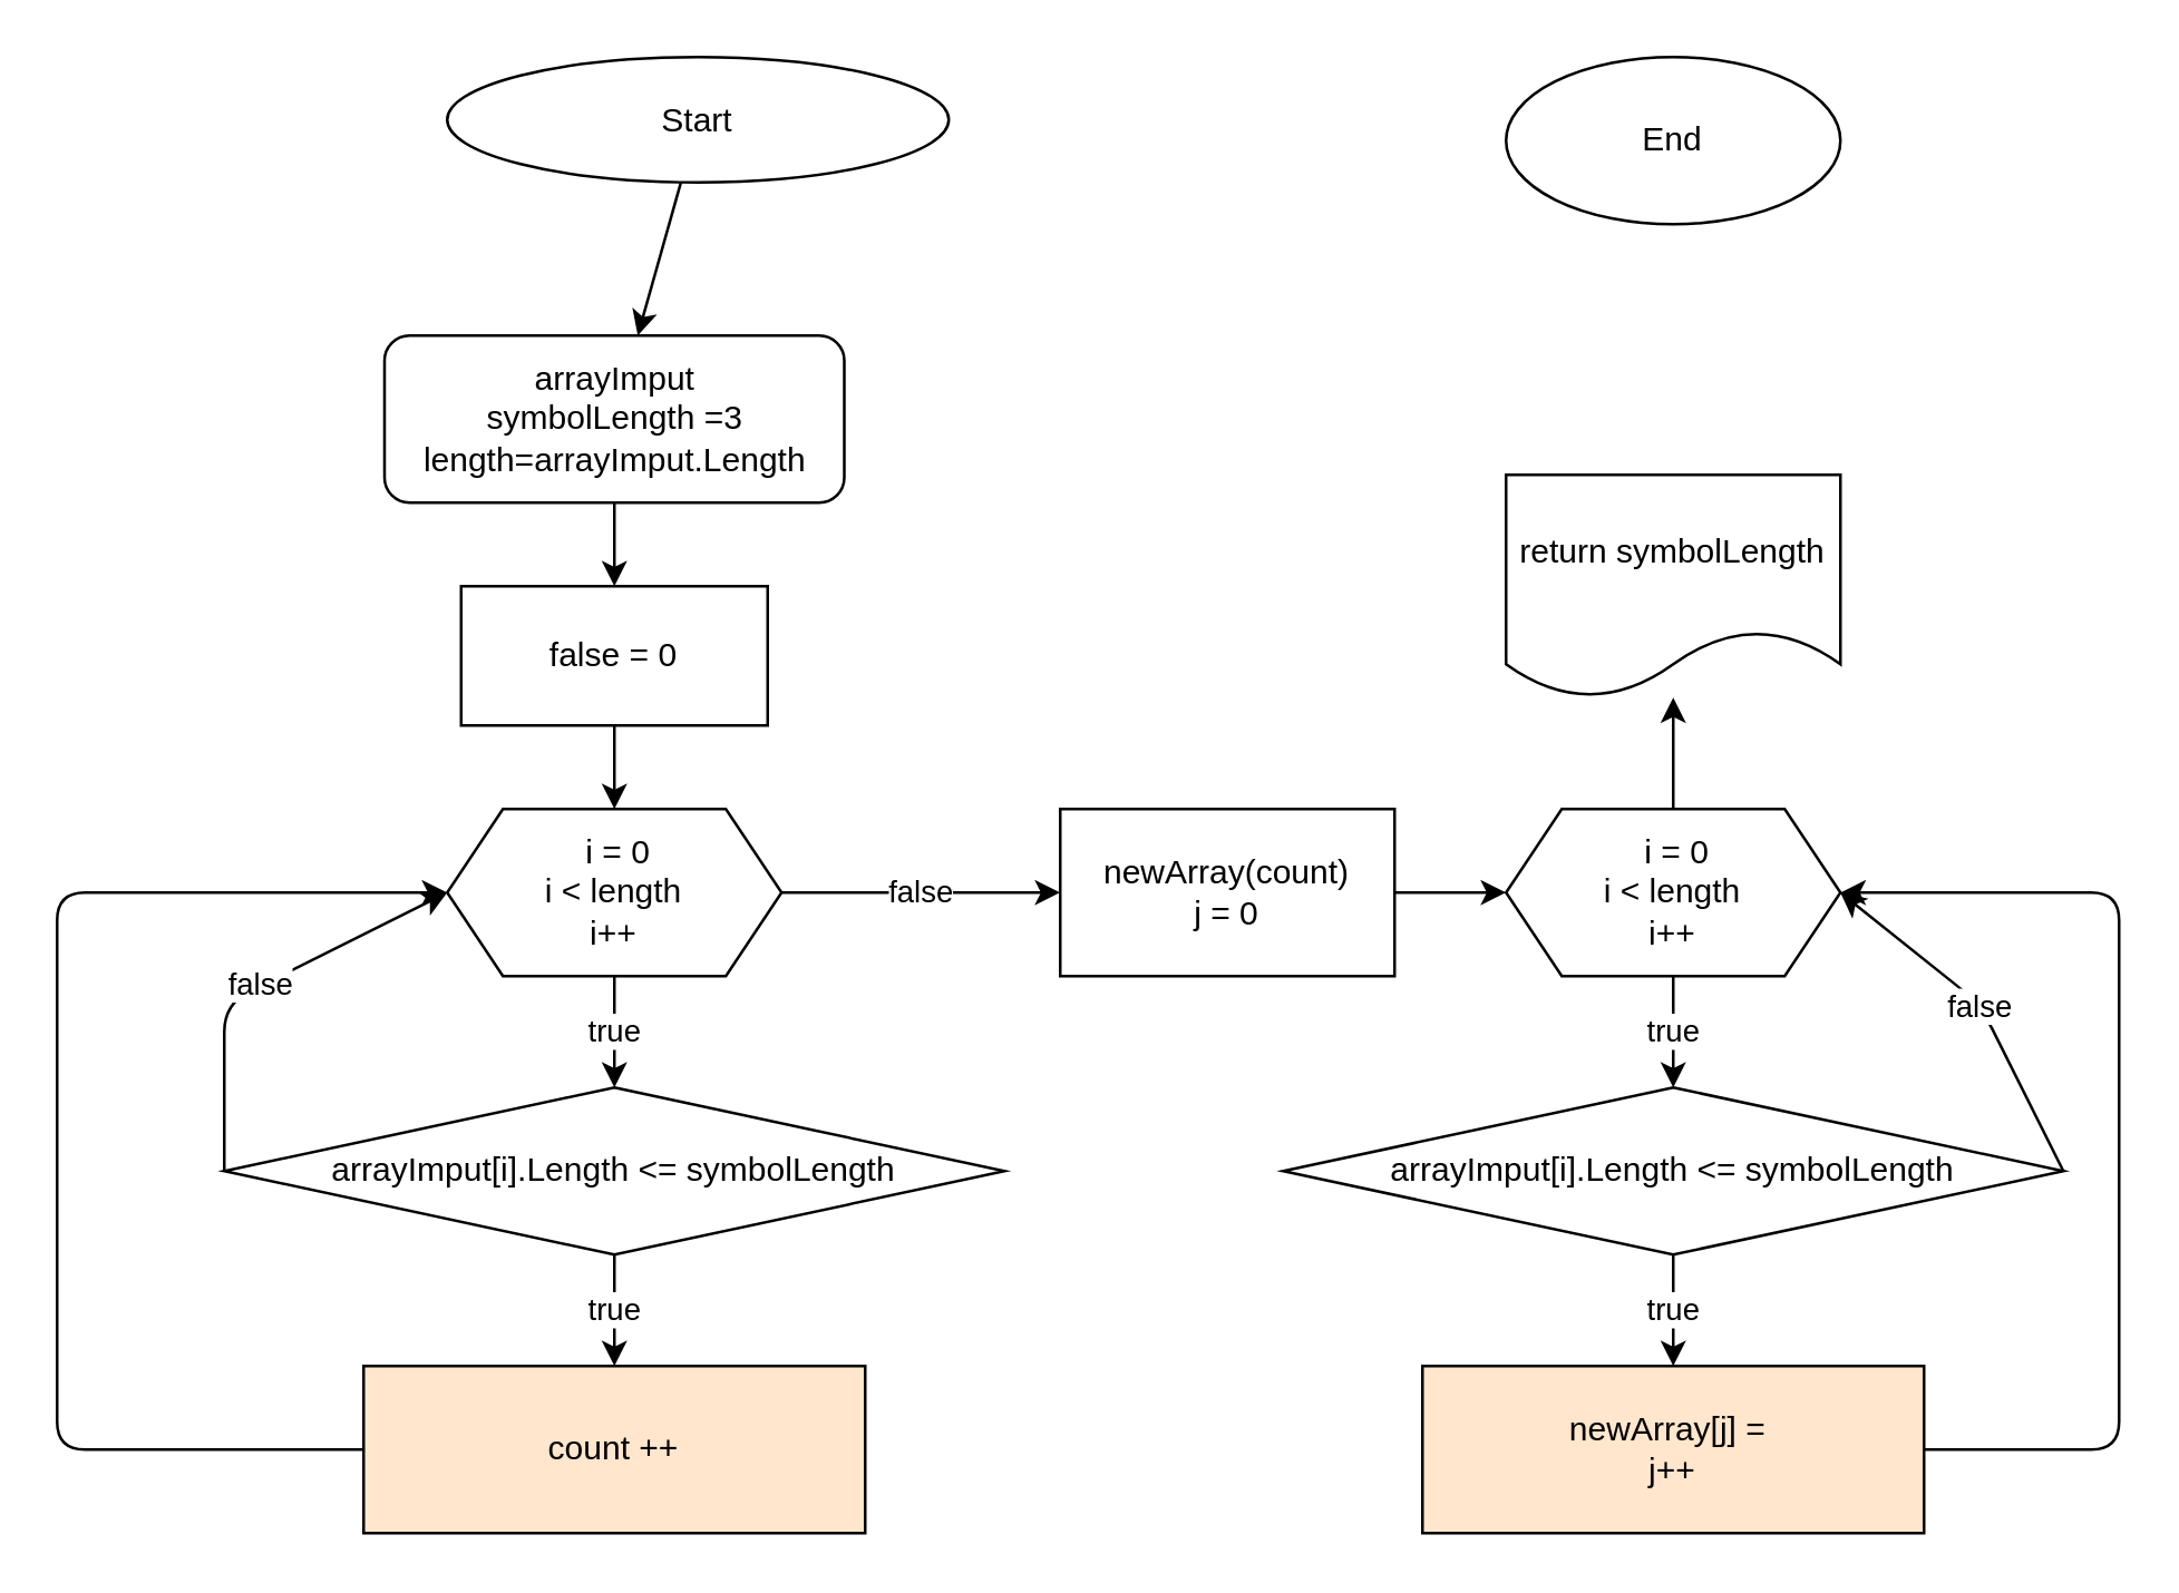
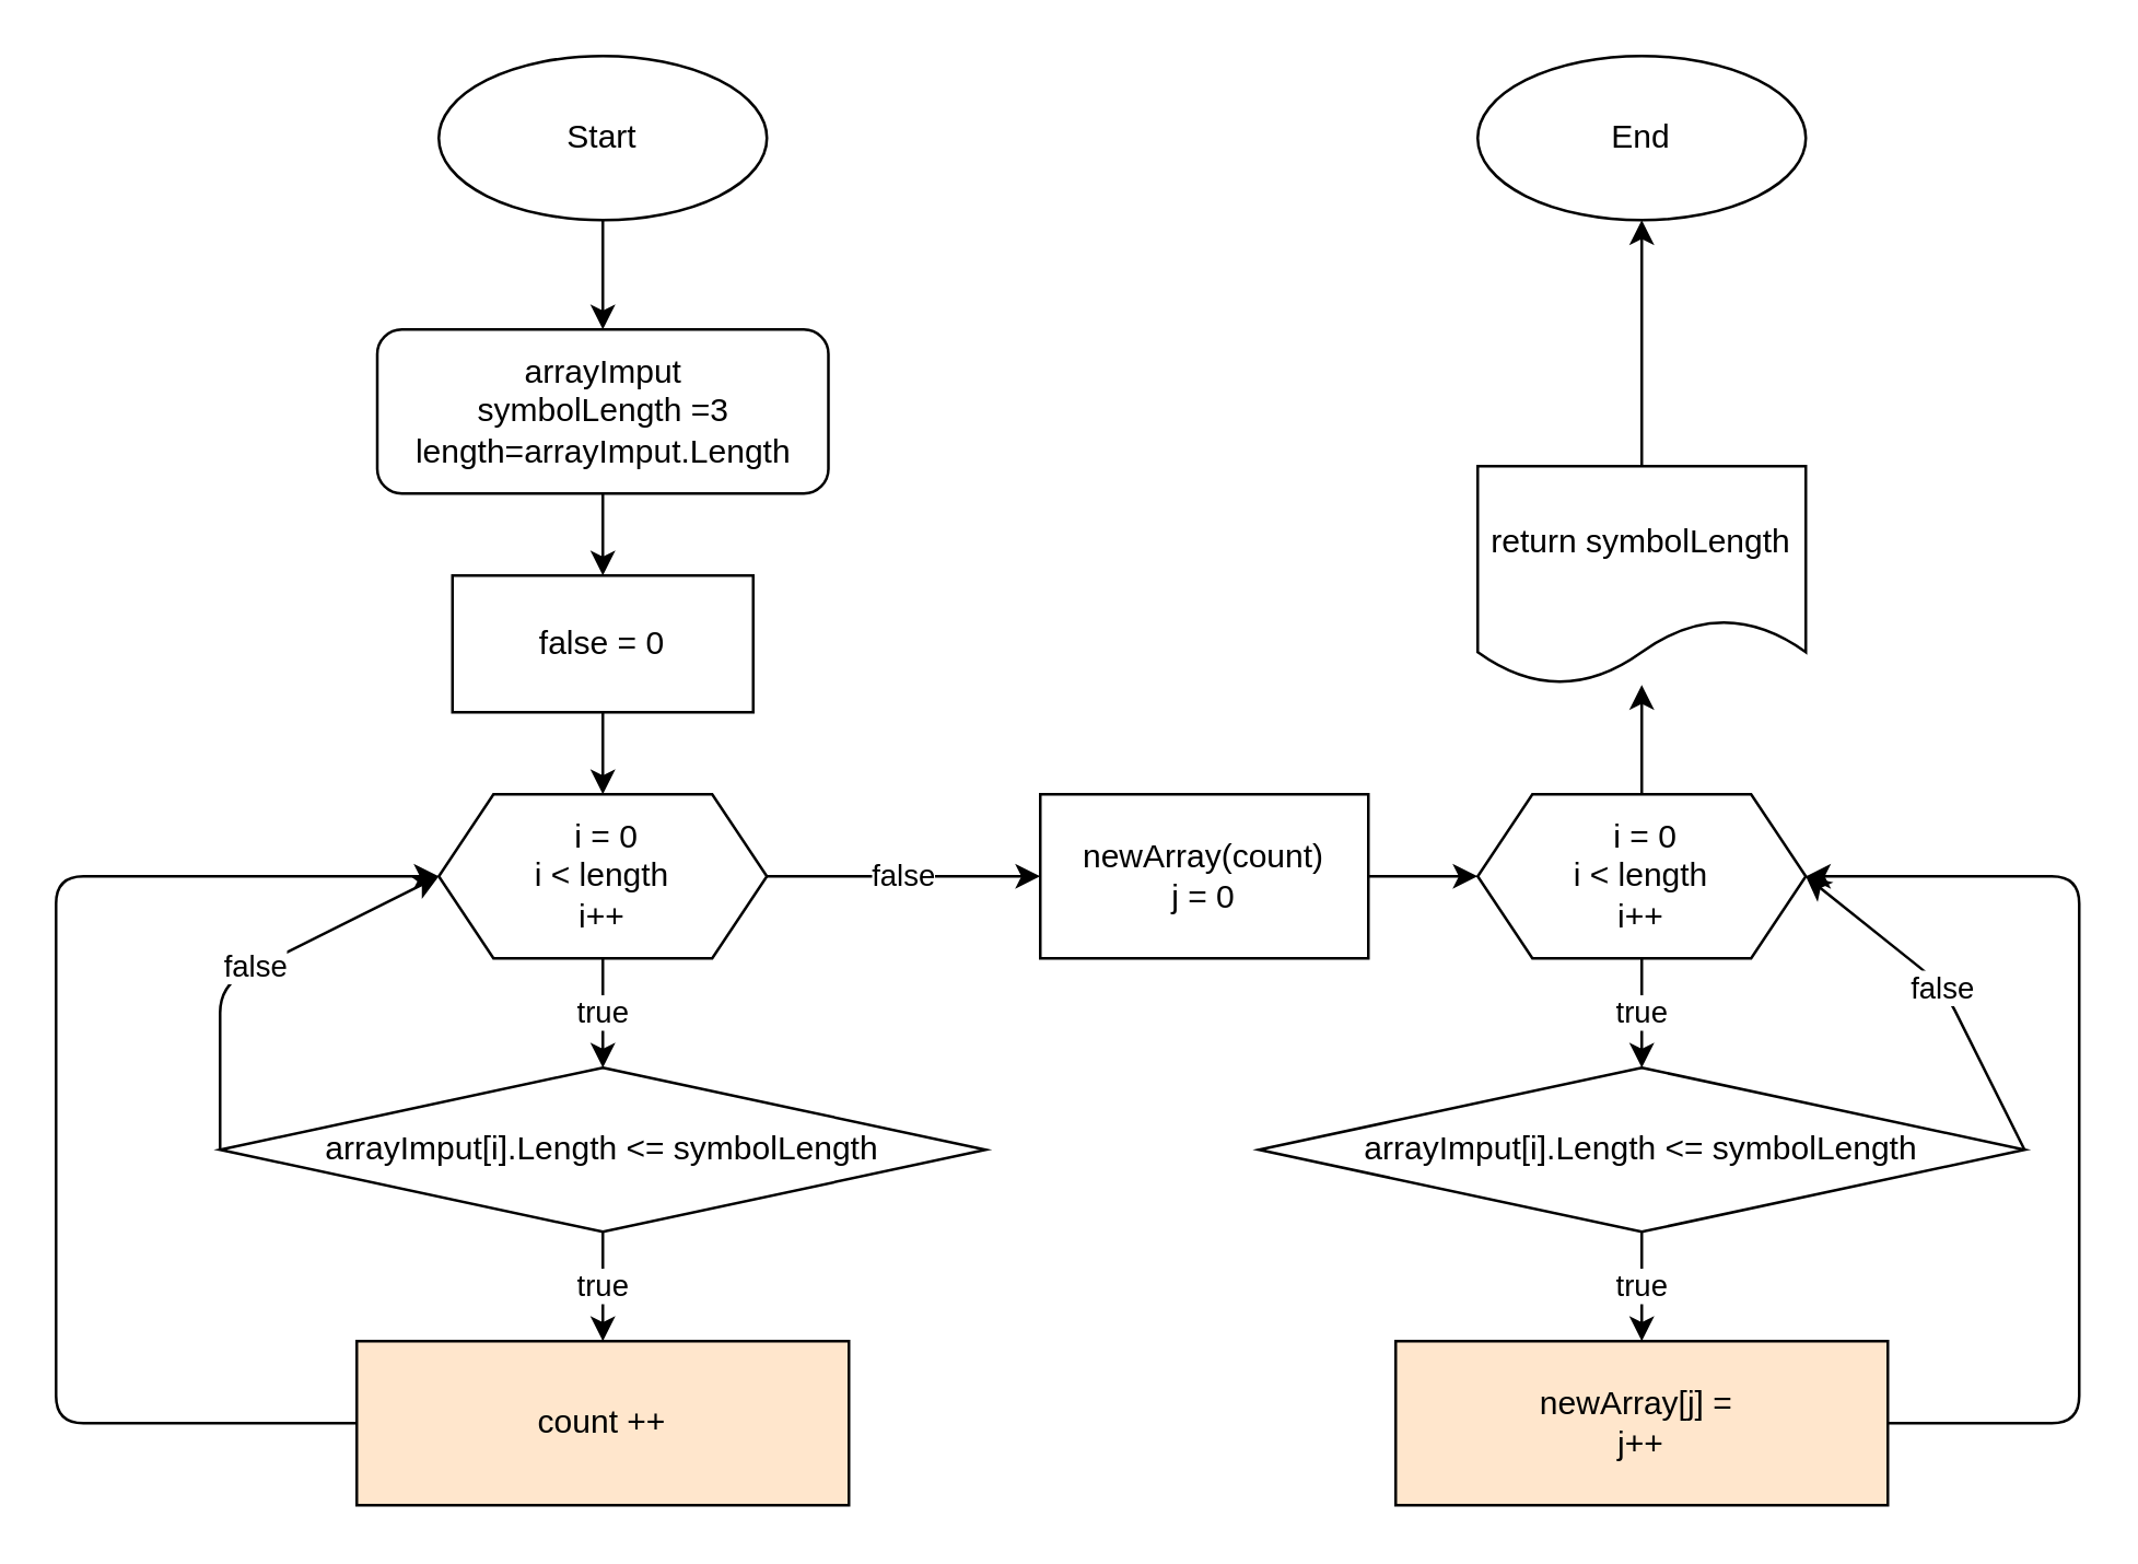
- <mxCell id="3" value="Start" style="ellipse;whiteSpace=wrap;html=1;" vertex="1" parent="1"><mxGeometry x="160" y="20" width="180" height="45" as="geometry" /></mxCell>
+ <mxCell id="3" value="Start" style="ellipse;whiteSpace=wrap;html=1;" vertex="1" parent="1"><mxGeometry x="160" y="20" width="120" height="60" as="geometry" /></mxCell>
+ <mxCell id="26" value="" style="edgeStyle=none;html=1;" edge="1" parent="1" source="27" target="28"><mxGeometry relative="1" as="geometry" /></mxCell>
